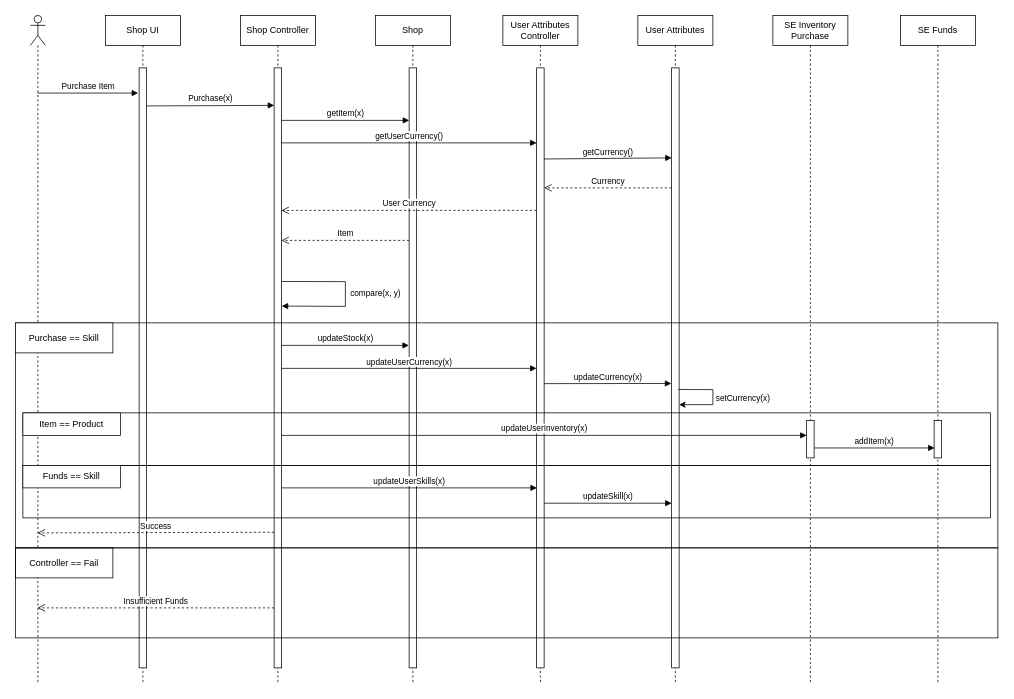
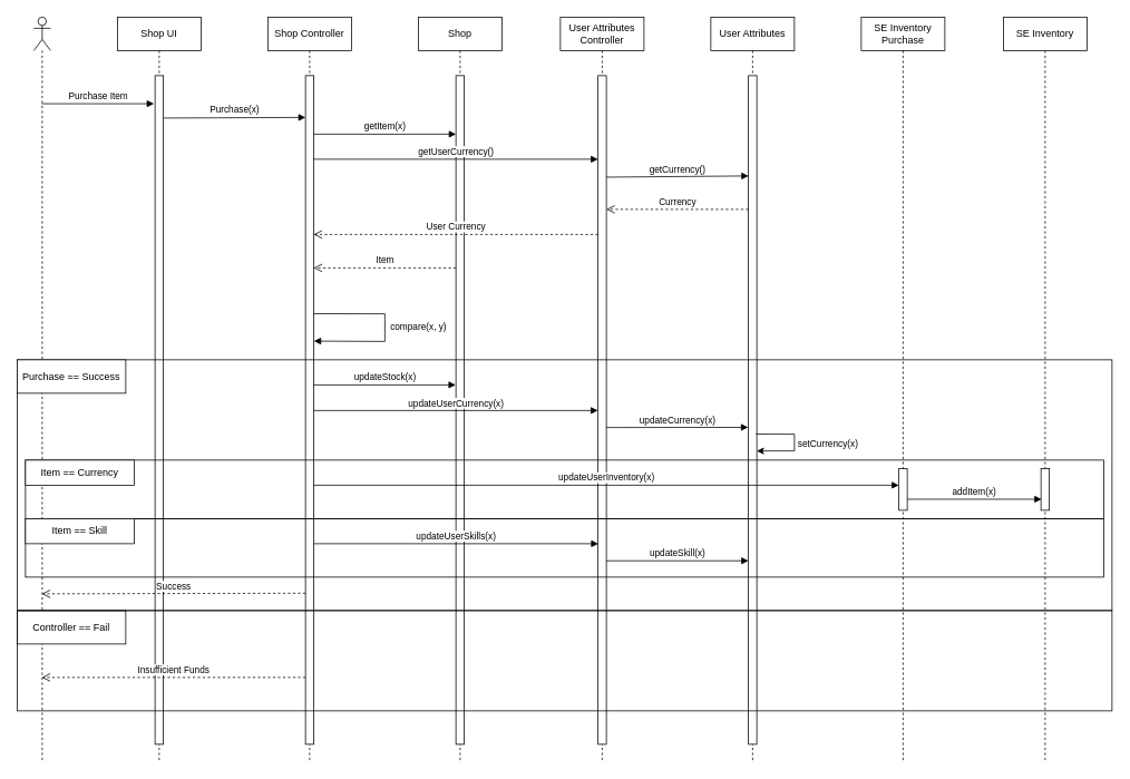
- <mxCell id="25" value="SE Funds" style="shape=umlLifeline;perimeter=lifelinePerimeter;whiteSpace=wrap;html=1;container=1;collapsible=0;recursiveResize=0;outlineConnect=0;" parent="1" vertex="1"><mxGeometry x="1200" y="20" width="100" height="890" as="geometry" /></mxCell>
+ <mxCell id="25" value="SE Inventory" style="shape=umlLifeline;perimeter=lifelinePerimeter;whiteSpace=wrap;html=1;container=1;collapsible=0;recursiveResize=0;outlineConnect=0;" parent="1" vertex="1"><mxGeometry x="1200" y="20" width="100" height="890" as="geometry" /></mxCell>
- <mxCell id="43" value="Purchase == Skill" style="rounded=0;whiteSpace=wrap;html=1;fillColor=#ffffff;" parent="1" vertex="1"><mxGeometry x="20" y="430" width="130" height="40" as="geometry" /></mxCell>
+ <mxCell id="43" value="Purchase == Success" style="rounded=0;whiteSpace=wrap;html=1;fillColor=#ffffff;" parent="1" vertex="1"><mxGeometry x="20" y="430" width="130" height="40" as="geometry" /></mxCell>
- <mxCell id="39" value="Item == Product" style="rounded=0;whiteSpace=wrap;html=1;fillColor=#ffffff;" parent="1" vertex="1"><mxGeometry x="30" y="550" width="130" height="30" as="geometry" /></mxCell>
+ <mxCell id="39" value="Item == Currency" style="rounded=0;whiteSpace=wrap;html=1;fillColor=#ffffff;" parent="1" vertex="1"><mxGeometry x="30" y="550" width="130" height="30" as="geometry" /></mxCell>
- <mxCell id="40" value="Funds == Skill" style="rounded=0;whiteSpace=wrap;html=1;fillColor=#ffffff;" parent="1" vertex="1"><mxGeometry x="30" y="620" width="130" height="30" as="geometry" /></mxCell>
+ <mxCell id="40" value="Item == Skill" style="rounded=0;whiteSpace=wrap;html=1;fillColor=#ffffff;" parent="1" vertex="1"><mxGeometry x="30" y="620" width="130" height="30" as="geometry" /></mxCell>
